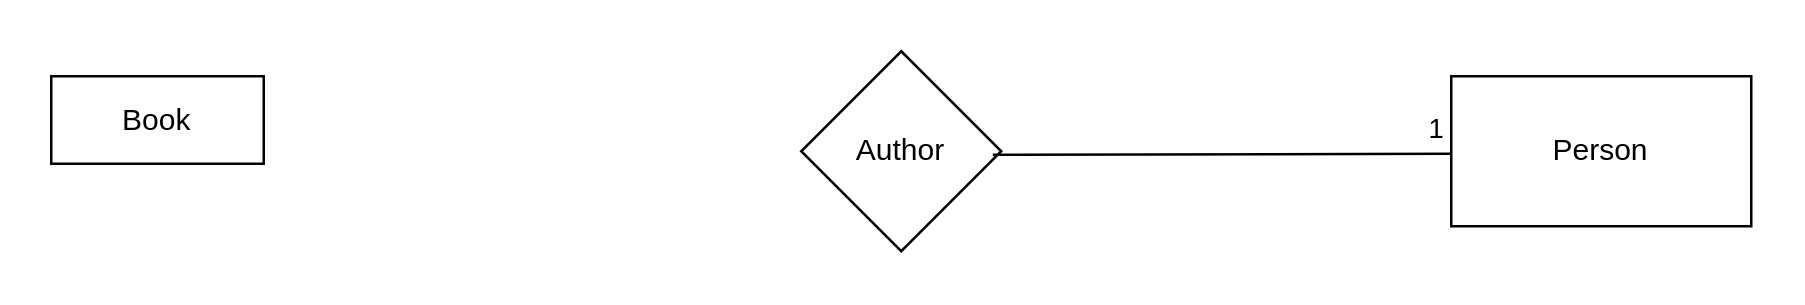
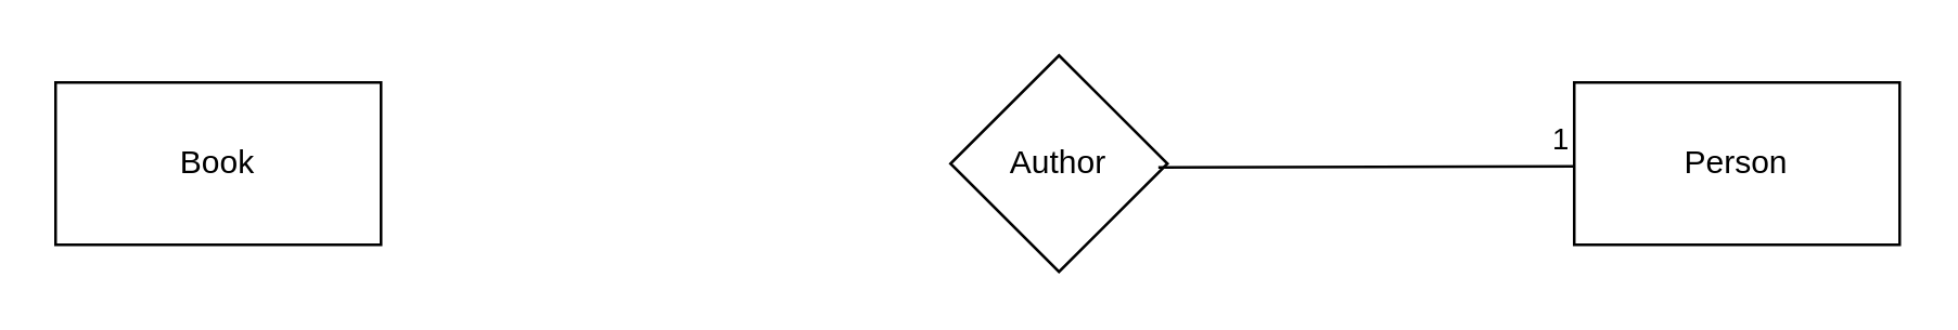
- <mxCell id="2" value="Book" style="rounded=0;whiteSpace=wrap;html=1;" vertex="1" parent="1"><mxGeometry x="20" y="30" width="85" height="35" as="geometry" /></mxCell>
+ <mxCell id="2" value="Book" style="rounded=0;whiteSpace=wrap;html=1;" vertex="1" parent="1"><mxGeometry x="20" y="30" width="120" height="60" as="geometry" /></mxCell>
- <mxCell id="4" value="Author" style="rhombus;whiteSpace=wrap;html=1;" vertex="1" parent="1"><mxGeometry x="320" y="20" width="80" height="80" as="geometry" /></mxCell>
+ <mxCell id="4" value="Author" style="rhombus;whiteSpace=wrap;html=1;" vertex="1" parent="1"><mxGeometry x="350" y="20" width="80" height="80" as="geometry" /></mxCell>
